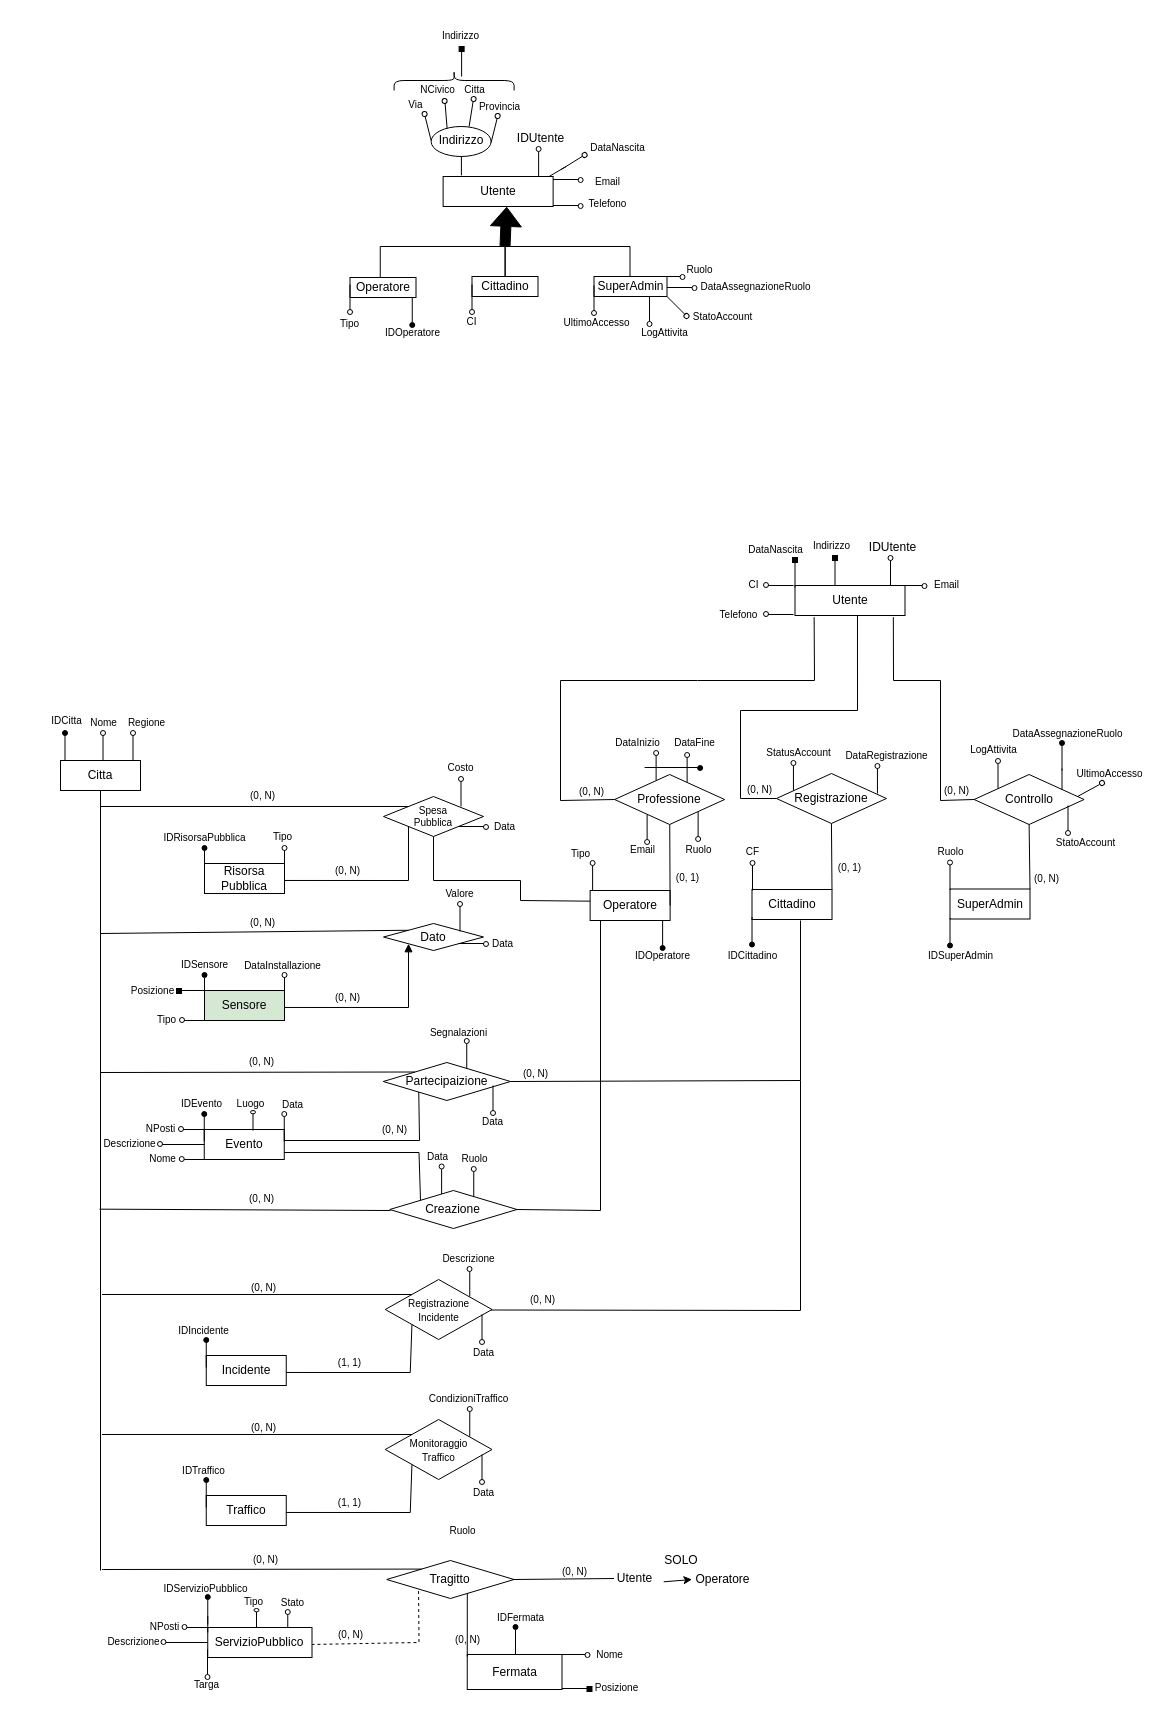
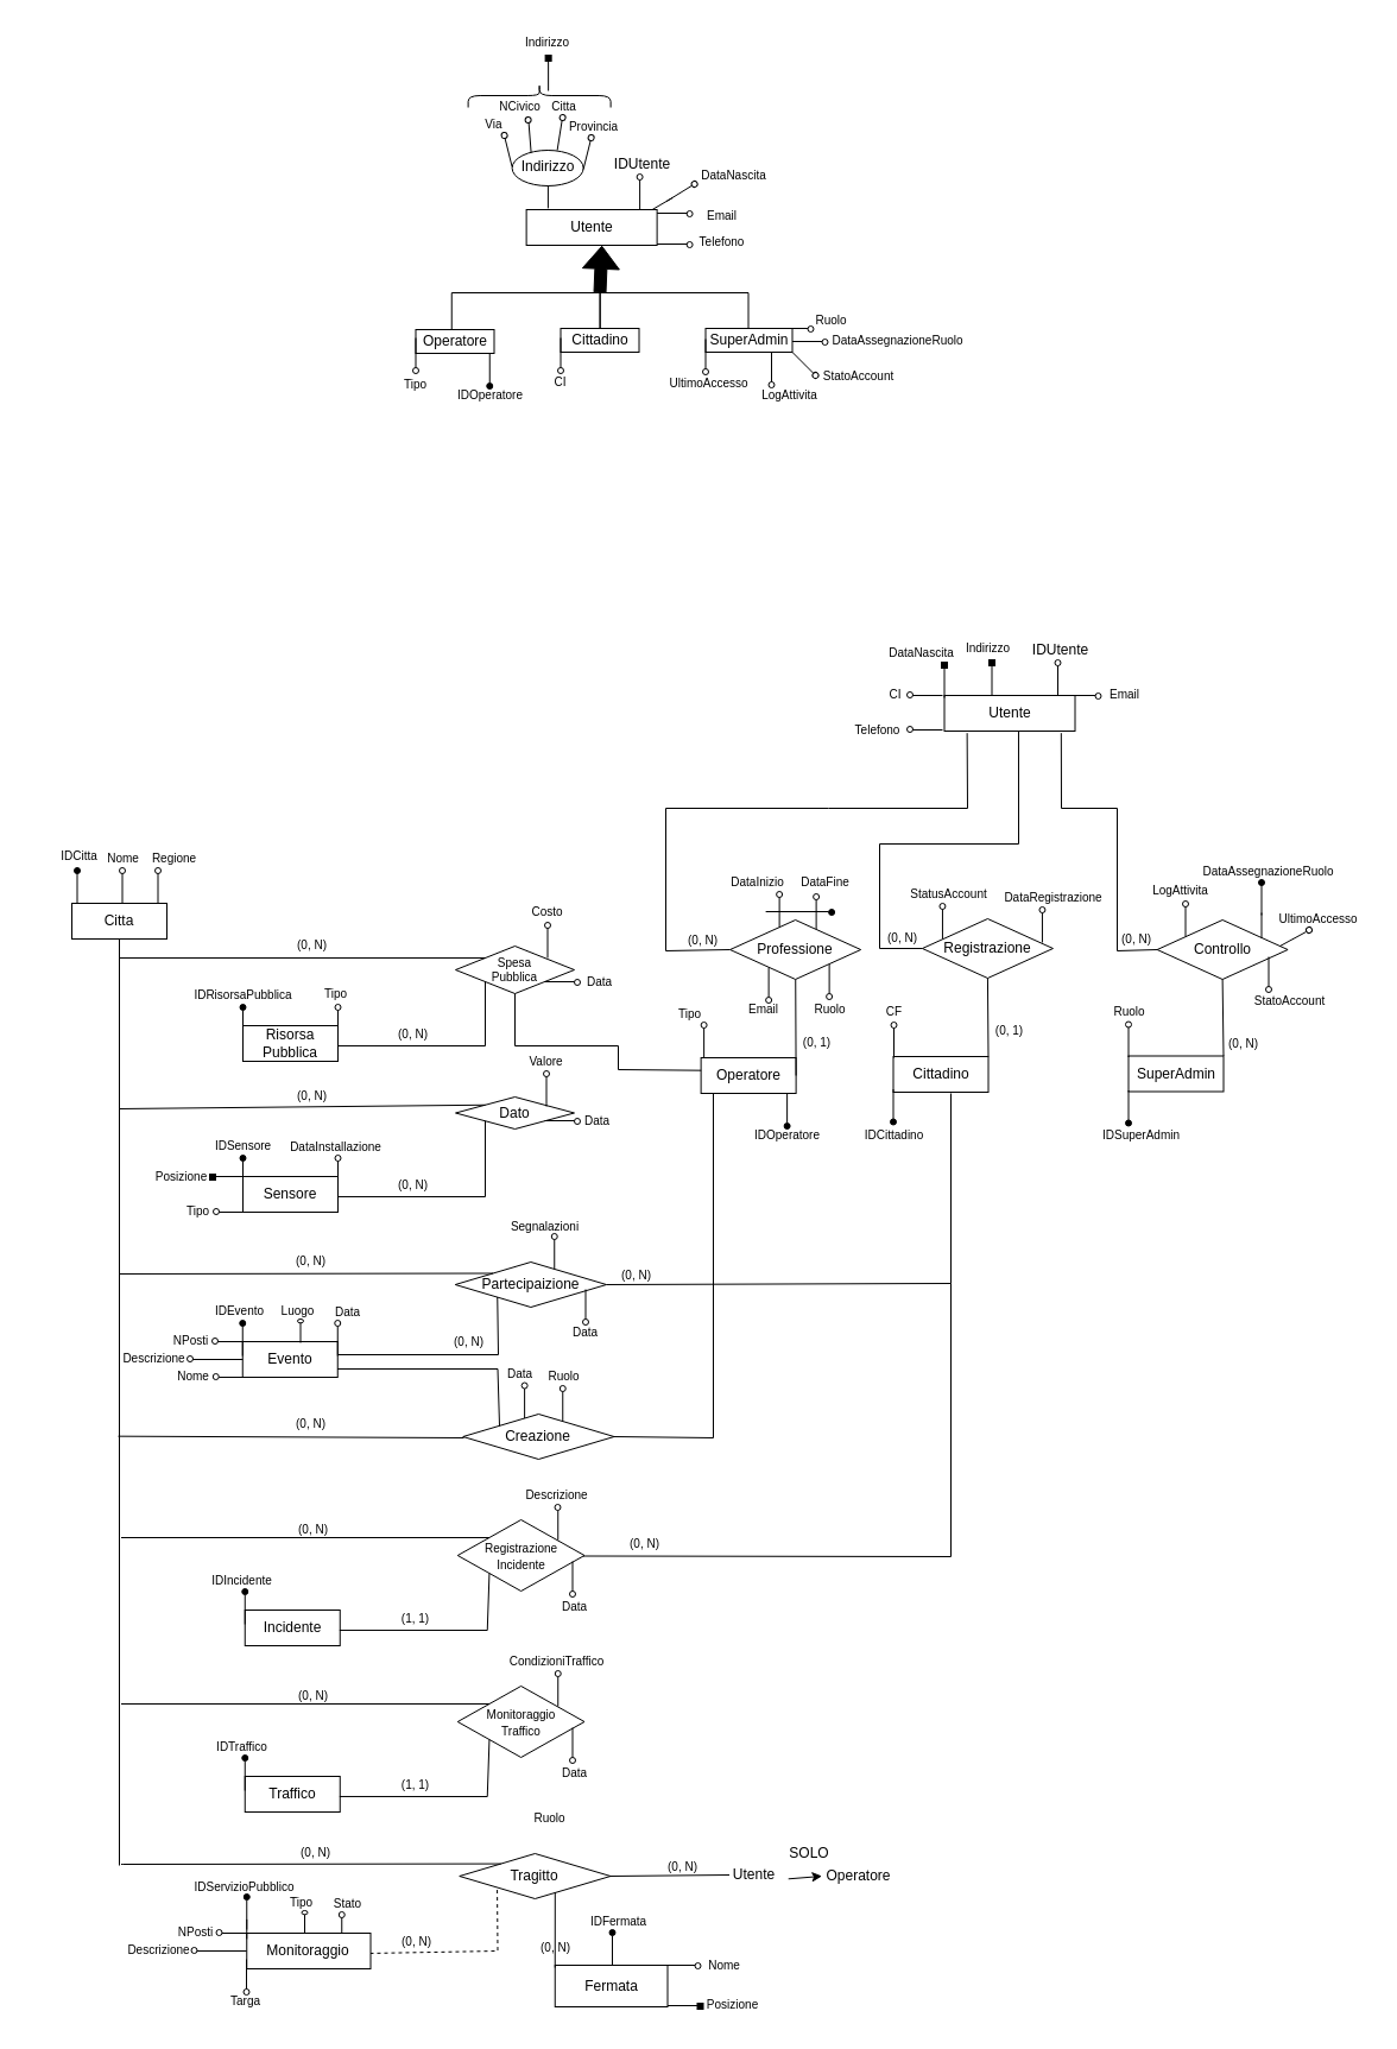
- <mxCell id="118" value="" style="endArrow=block;html=1;rounded=0;fontFamily=Helvetica;fontSize=12;fontColor=default;entryX=0;entryY=1;entryDx=0;entryDy=0;exitX=0.995;exitY=0.566;exitDx=0;exitDy=0;exitPerimeter=0;" parent="1" source="108" target="117" edge="1"><mxGeometry width="50" height="50" relative="1" as="geometry"><mxPoint x="290" y="1007" as="sourcePoint" /><mxPoint x="320" y="957" as="targetPoint" /><Array as="points"><mxPoint x="408" y="1007" /></Array></mxGeometry></mxCell>
+ <mxCell id="118" value="" style="endArrow=none;html=1;rounded=0;fontFamily=Helvetica;fontSize=12;fontColor=default;entryX=0;entryY=1;entryDx=0;entryDy=0;exitX=0.995;exitY=0.566;exitDx=0;exitDy=0;exitPerimeter=0;" parent="1" source="108" target="117" edge="1"><mxGeometry width="50" height="50" relative="1" as="geometry"><mxPoint x="290" y="1007" as="sourcePoint" /><mxPoint x="320" y="957" as="targetPoint" /><Array as="points"><mxPoint x="408" y="1007" /></Array></mxGeometry></mxCell>
- <mxCell id="108" value="Sensore" style="rounded=0;whiteSpace=wrap;html=1;fillColor=#d5e8d4;" parent="1" vertex="1"><mxGeometry x="204" y="990" width="80" height="30" as="geometry" /></mxCell>
+ <mxCell id="108" value="Sensore" style="rounded=0;whiteSpace=wrap;html=1;" parent="1" vertex="1"><mxGeometry x="204" y="990" width="80" height="30" as="geometry" /></mxCell>
- <mxCell id="245" value="ServizioPubblico" style="rounded=0;whiteSpace=wrap;html=1;" parent="1" vertex="1"><mxGeometry x="207.25" y="1627" width="104.25" height="30" as="geometry" /></mxCell>
+ <mxCell id="245" value="Monitoraggio" style="rounded=0;whiteSpace=wrap;html=1;" parent="1" vertex="1"><mxGeometry x="207.25" y="1627" width="104.25" height="30" as="geometry" /></mxCell>
